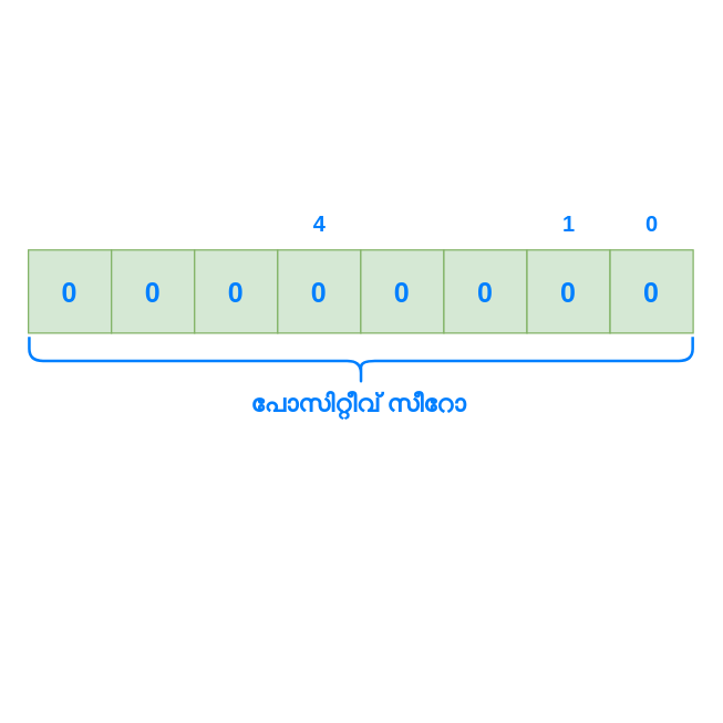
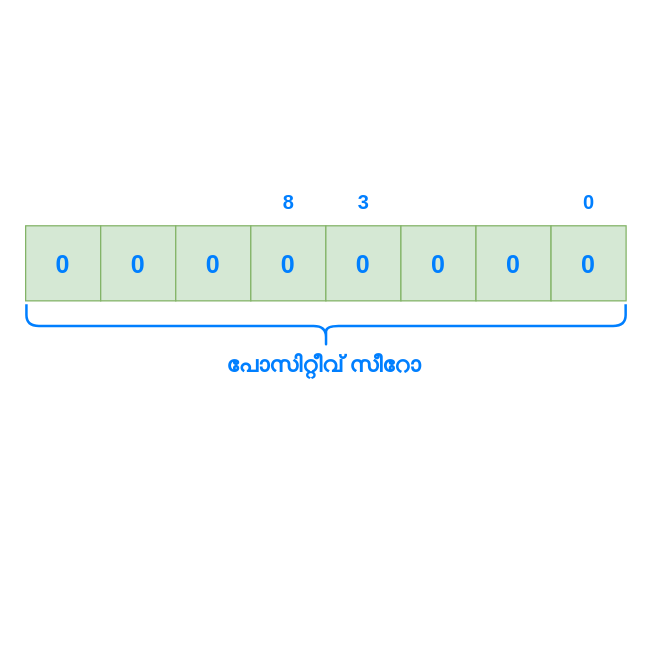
- <mxCell id="10" value="&lt;b&gt;&lt;font color=&quot;#007fff&quot; style=&quot;font-size: 16px&quot;&gt;4&lt;/font&gt;&lt;/b&gt;" style="text;html=1;align=center;verticalAlign=middle;resizable=0;points=[];autosize=1;strokeColor=none;fillColor=none;" vertex="1" parent="1"><mxGeometry x="220" y="151" width="20" height="20" as="geometry" /></mxCell>
+ <mxCell id="10" value="&lt;b&gt;&lt;font color=&quot;#007fff&quot; style=&quot;font-size: 16px&quot;&gt;8&lt;/font&gt;&lt;/b&gt;" style="text;html=1;align=center;verticalAlign=middle;resizable=0;points=[];autosize=1;strokeColor=none;fillColor=none;" vertex="1" parent="1"><mxGeometry x="220" y="151" width="20" height="20" as="geometry" /></mxCell>
+ <mxCell id="11" value="&lt;font style=&quot;font-size: 16px&quot; color=&quot;#007fff&quot;&gt;&lt;b&gt;3&lt;/b&gt;&lt;/font&gt;" style="text;html=1;align=center;verticalAlign=middle;resizable=0;points=[];autosize=1;strokeColor=none;fillColor=none;" vertex="1" parent="1"><mxGeometry x="280" y="151" width="20" height="20" as="geometry" /></mxCell>
- <mxCell id="12" value="&lt;b&gt;&lt;font style=&quot;font-size: 16px&quot; color=&quot;#007fff&quot;&gt;1&lt;/font&gt;&lt;/b&gt;" style="text;html=1;align=center;verticalAlign=middle;resizable=0;points=[];autosize=1;strokeColor=none;fillColor=none;" vertex="1" parent="1"><mxGeometry x="400" y="151" width="20" height="20" as="geometry" /></mxCell>
